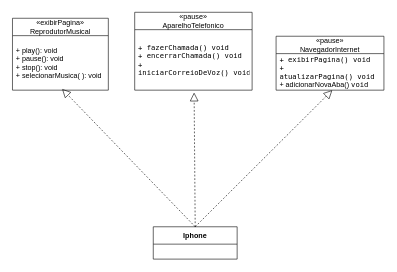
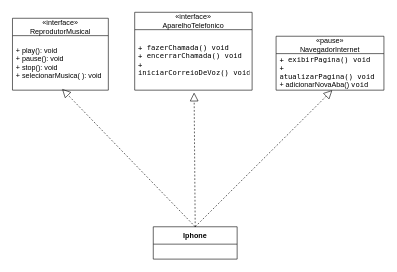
- <mxCell id="4" value="&lt;span style=&quot;font-weight: 400;&quot;&gt;«pause»&lt;/span&gt;&lt;br style=&quot;font-weight: 400;&quot;&gt;&lt;span style=&quot;font-weight: 400;&quot;&gt;AparelhoTelefonico&lt;/span&gt;" style="swimlane;fontStyle=1;align=center;verticalAlign=middle;childLayout=stackLayout;horizontal=1;startSize=29;horizontalStack=0;resizeParent=1;resizeParentMax=0;resizeLast=0;collapsible=0;marginBottom=0;html=1;whiteSpace=wrap;" vertex="1" parent="1"><mxGeometry x="224" y="20" width="196" height="130" as="geometry" /></mxCell>
+ <mxCell id="4" value="&lt;span style=&quot;font-weight: 400;&quot;&gt;«interface»&lt;/span&gt;&lt;br style=&quot;font-weight: 400;&quot;&gt;&lt;span style=&quot;font-weight: 400;&quot;&gt;AparelhoTelefonico&lt;/span&gt;" style="swimlane;fontStyle=1;align=center;verticalAlign=middle;childLayout=stackLayout;horizontal=1;startSize=29;horizontalStack=0;resizeParent=1;resizeParentMax=0;resizeLast=0;collapsible=0;marginBottom=0;html=1;whiteSpace=wrap;" vertex="1" parent="1"><mxGeometry x="224" y="20" width="196" height="130" as="geometry" /></mxCell>
- <mxCell id="2" value="&lt;span style=&quot;font-weight: 400;&quot;&gt;«exibirPagina»&lt;/span&gt;&lt;br style=&quot;font-weight: 400;&quot;&gt;&lt;span style=&quot;font-weight: 400;&quot;&gt;ReprodutorMusical&lt;/span&gt;" style="swimlane;fontStyle=1;align=center;verticalAlign=middle;childLayout=stackLayout;horizontal=1;startSize=29;horizontalStack=0;resizeParent=1;resizeParentMax=0;resizeLast=0;collapsible=0;marginBottom=0;html=1;whiteSpace=wrap;" vertex="1" parent="1"><mxGeometry x="20" y="30" width="160" height="120" as="geometry" /></mxCell>
+ <mxCell id="2" value="&lt;span style=&quot;font-weight: 400;&quot;&gt;«interface»&lt;/span&gt;&lt;br style=&quot;font-weight: 400;&quot;&gt;&lt;span style=&quot;font-weight: 400;&quot;&gt;ReprodutorMusical&lt;/span&gt;" style="swimlane;fontStyle=1;align=center;verticalAlign=middle;childLayout=stackLayout;horizontal=1;startSize=29;horizontalStack=0;resizeParent=1;resizeParentMax=0;resizeLast=0;collapsible=0;marginBottom=0;html=1;whiteSpace=wrap;" vertex="1" parent="1"><mxGeometry x="20" y="30" width="160" height="120" as="geometry" /></mxCell>
